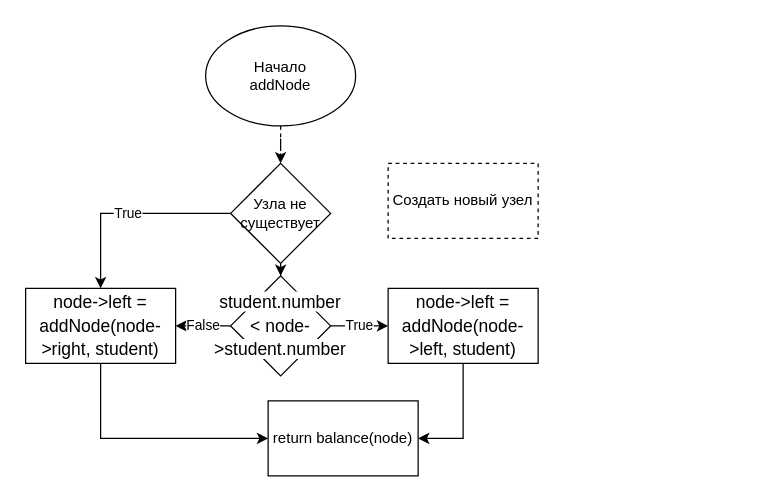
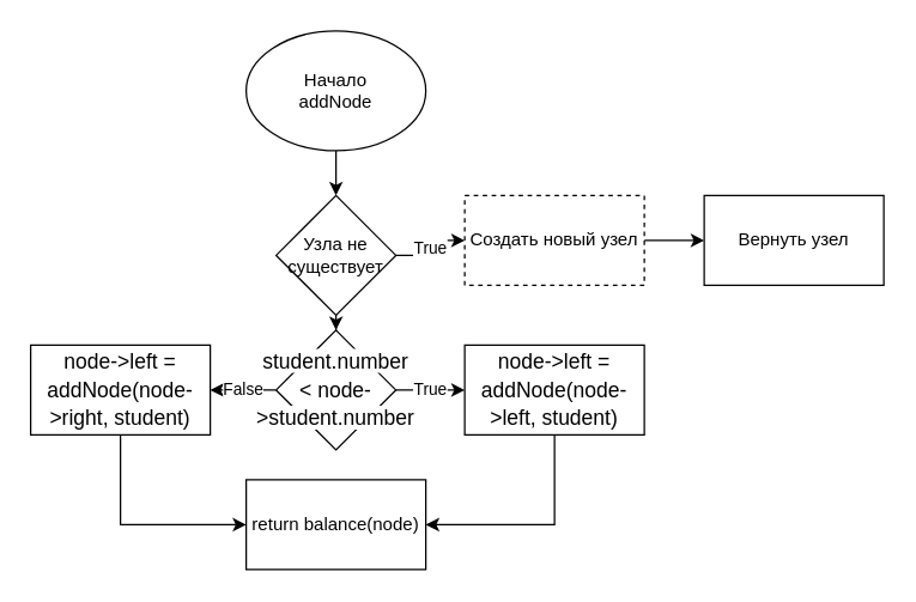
- <mxCell id="2" style="edgeStyle=orthogonalEdgeStyle;rounded=0;orthogonalLoop=1;jettySize=auto;html=1;entryX=0.5;entryY=0;entryDx=0;entryDy=0;dashed=1;" edge="1" parent="1" source="3" target="6"><mxGeometry relative="1" as="geometry" /></mxCell>
+ <mxCell id="2" style="edgeStyle=orthogonalEdgeStyle;rounded=0;orthogonalLoop=1;jettySize=auto;html=1;entryX=0.5;entryY=0;entryDx=0;entryDy=0;" edge="1" parent="1" source="3" target="6"><mxGeometry relative="1" as="geometry" /></mxCell>
+ <mxCell id="7" style="edgeStyle=orthogonalEdgeStyle;rounded=0;orthogonalLoop=1;jettySize=auto;html=1;entryX=0;entryY=0.5;entryDx=0;entryDy=0;" edge="1" parent="1" source="8" target="9"><mxGeometry relative="1" as="geometry" /></mxCell>
+ <mxCell id="9" value="Вернуть узел" style="rounded=0;whiteSpace=wrap;html=1;" vertex="1" parent="1"><mxGeometry x="470" y="130" width="120" height="60" as="geometry" /></mxCell>
- <mxCell id="4" value="True" style="edgeStyle=orthogonalEdgeStyle;rounded=0;orthogonalLoop=1;jettySize=auto;html=1;" edge="1" parent="1" source="6" target="16"><mxGeometry relative="1" as="geometry" /></mxCell>
+ <mxCell id="4" value="True" style="edgeStyle=orthogonalEdgeStyle;rounded=0;orthogonalLoop=1;jettySize=auto;html=1;entryX=0;entryY=0.5;entryDx=0;entryDy=0;" edge="1" parent="1" source="6" target="8"><mxGeometry relative="1" as="geometry" /></mxCell>
- <mxCell id="17" value="return balance(node)" style="rounded=0;whiteSpace=wrap;html=1;" vertex="1" parent="1"><mxGeometry x="214" y="320" width="120" height="60" as="geometry" /></mxCell>
+ <mxCell id="17" value="return balance(node)" style="rounded=0;whiteSpace=wrap;html=1;" vertex="1" parent="1"><mxGeometry x="164" y="320" width="120" height="60" as="geometry" /></mxCell>
